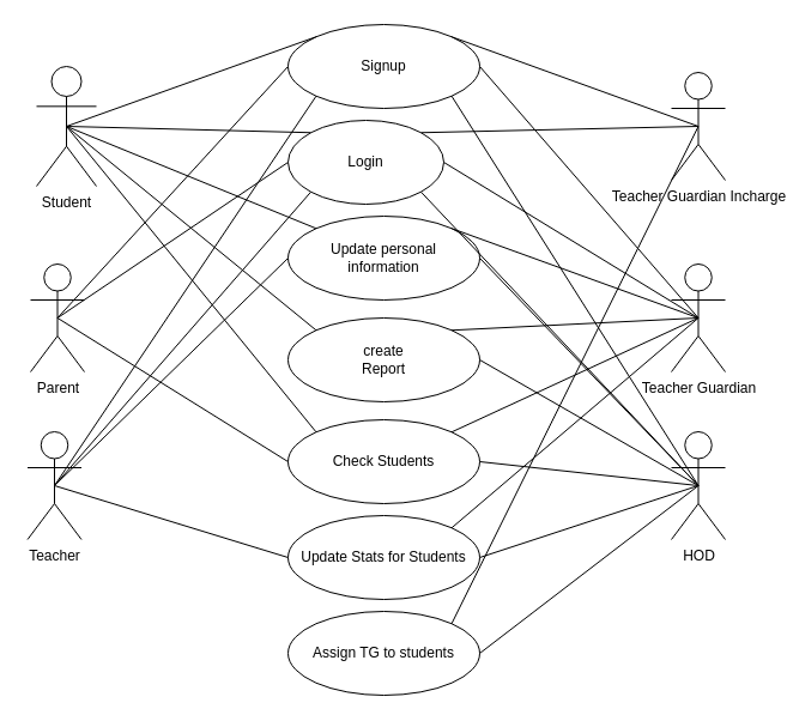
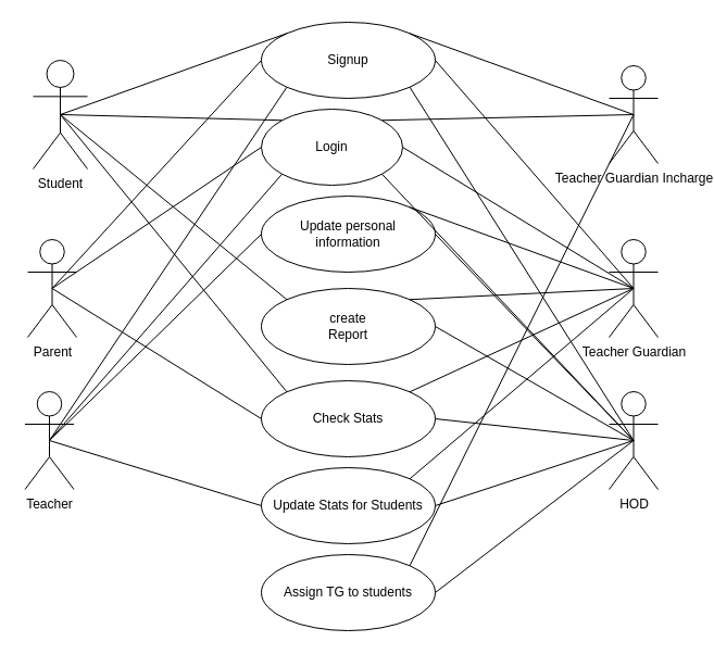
- <mxCell id="12" value="" style="endArrow=none;html=1;rounded=0;entryX=0;entryY=0;entryDx=0;entryDy=0;exitX=0.5;exitY=0.5;exitDx=0;exitDy=0;exitPerimeter=0;" edge="1" parent="2" source="3" target="6"><mxGeometry width="50" height="50" relative="1" as="geometry"><mxPoint x="50" y="170" as="sourcePoint" /><mxPoint x="230" y="170" as="targetPoint" /></mxGeometry></mxCell>
- <mxCell id="8" value="Check Students" style="ellipse;whiteSpace=wrap;html=1;" vertex="1" parent="2"><mxGeometry x="220" y="330" width="160" height="70" as="geometry" /></mxCell>
+ <mxCell id="8" value="Check Stats" style="ellipse;whiteSpace=wrap;html=1;" vertex="1" parent="2"><mxGeometry x="220" y="330" width="160" height="70" as="geometry" /></mxCell>
